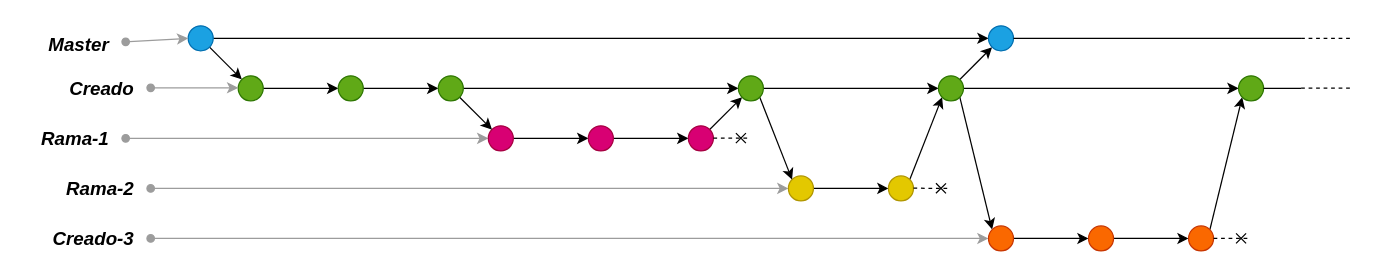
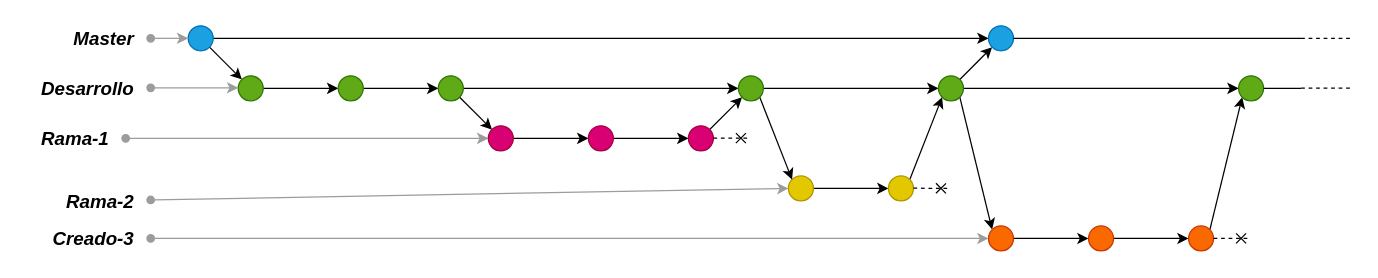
- <mxCell id="6" value="Master" style="text;html=1;align=right;verticalAlign=middle;resizable=0;points=[];autosize=1;fontSize=15;fontStyle=3;spacingRight=12;" parent="1" vertex="1"><mxGeometry x="20" y="25" width="80" height="20" as="geometry" /></mxCell>
+ <mxCell id="6" value="Master" style="text;html=1;align=right;verticalAlign=middle;resizable=0;points=[];autosize=1;fontSize=15;fontStyle=3;spacingRight=12;" parent="1" vertex="1"><mxGeometry x="40" y="20" width="80" height="20" as="geometry" /></mxCell>
- <mxCell id="7" value="Creado" style="text;html=1;align=right;verticalAlign=middle;resizable=0;points=[];autosize=1;fontSize=15;fontStyle=3;spacingRight=12;" parent="1" vertex="1"><mxGeometry x="20" y="60" width="100" height="20" as="geometry" /></mxCell>
+ <mxCell id="7" value="Desarrollo" style="text;html=1;align=right;verticalAlign=middle;resizable=0;points=[];autosize=1;fontSize=15;fontStyle=3;spacingRight=12;" parent="1" vertex="1"><mxGeometry x="20" y="60" width="100" height="20" as="geometry" /></mxCell>
- <mxCell id="11" value="Rama-2" style="text;html=1;align=right;verticalAlign=middle;resizable=0;points=[];autosize=1;fontSize=15;fontStyle=3;spacingRight=12;" parent="1" vertex="1"><mxGeometry x="40" y="140" width="80" height="20" as="geometry" /></mxCell>
+ <mxCell id="11" value="Rama-2" style="text;html=1;align=right;verticalAlign=middle;resizable=0;points=[];autosize=1;fontSize=15;fontStyle=3;spacingRight=12;" parent="1" vertex="1"><mxGeometry x="40" y="150" width="80" height="20" as="geometry" /></mxCell>
